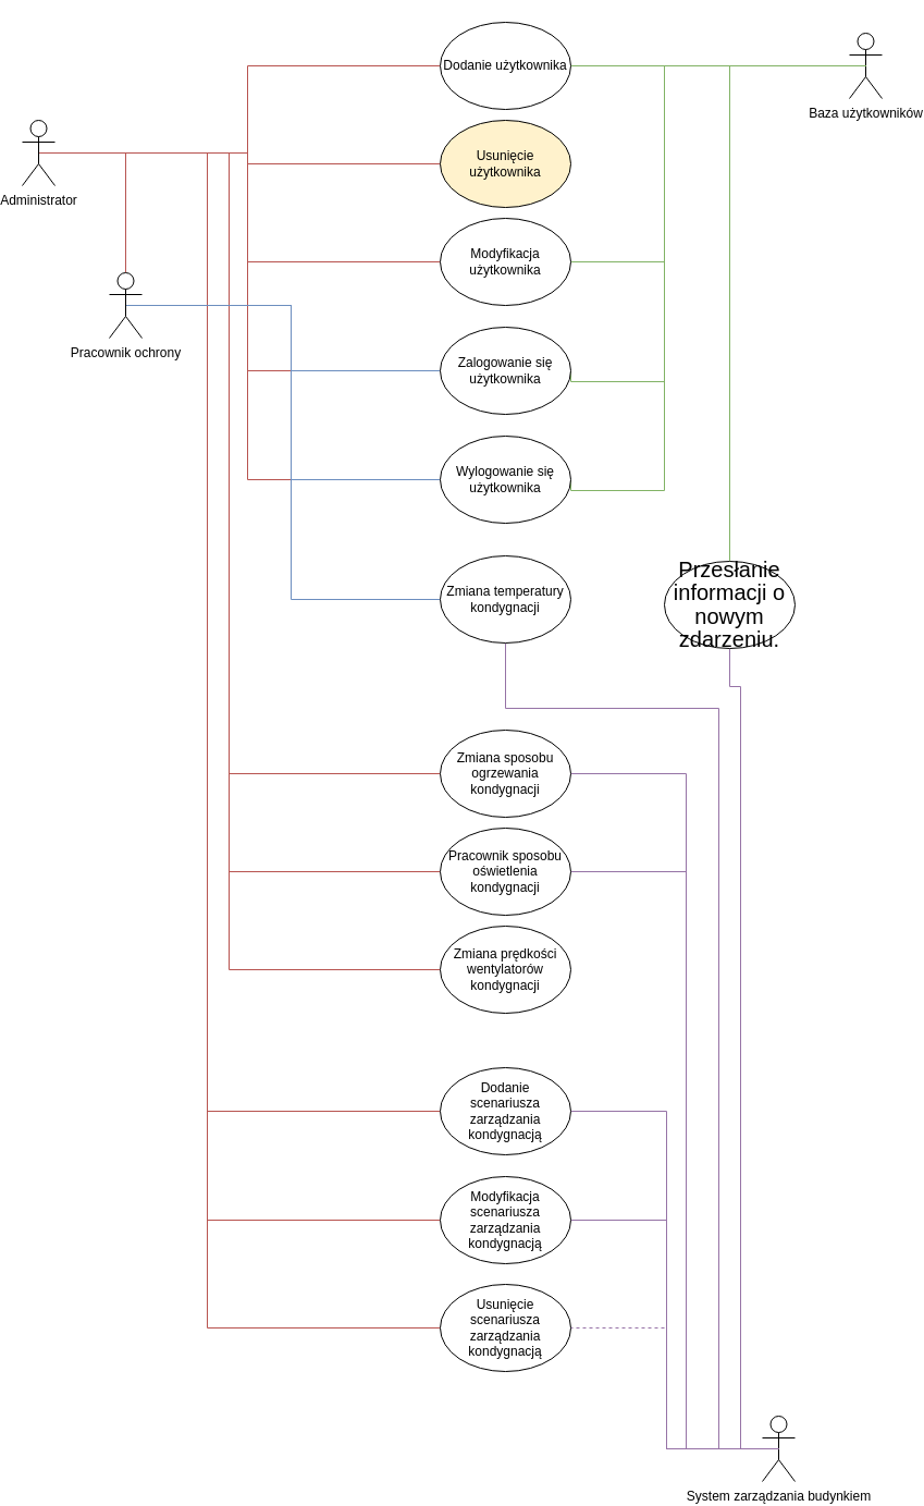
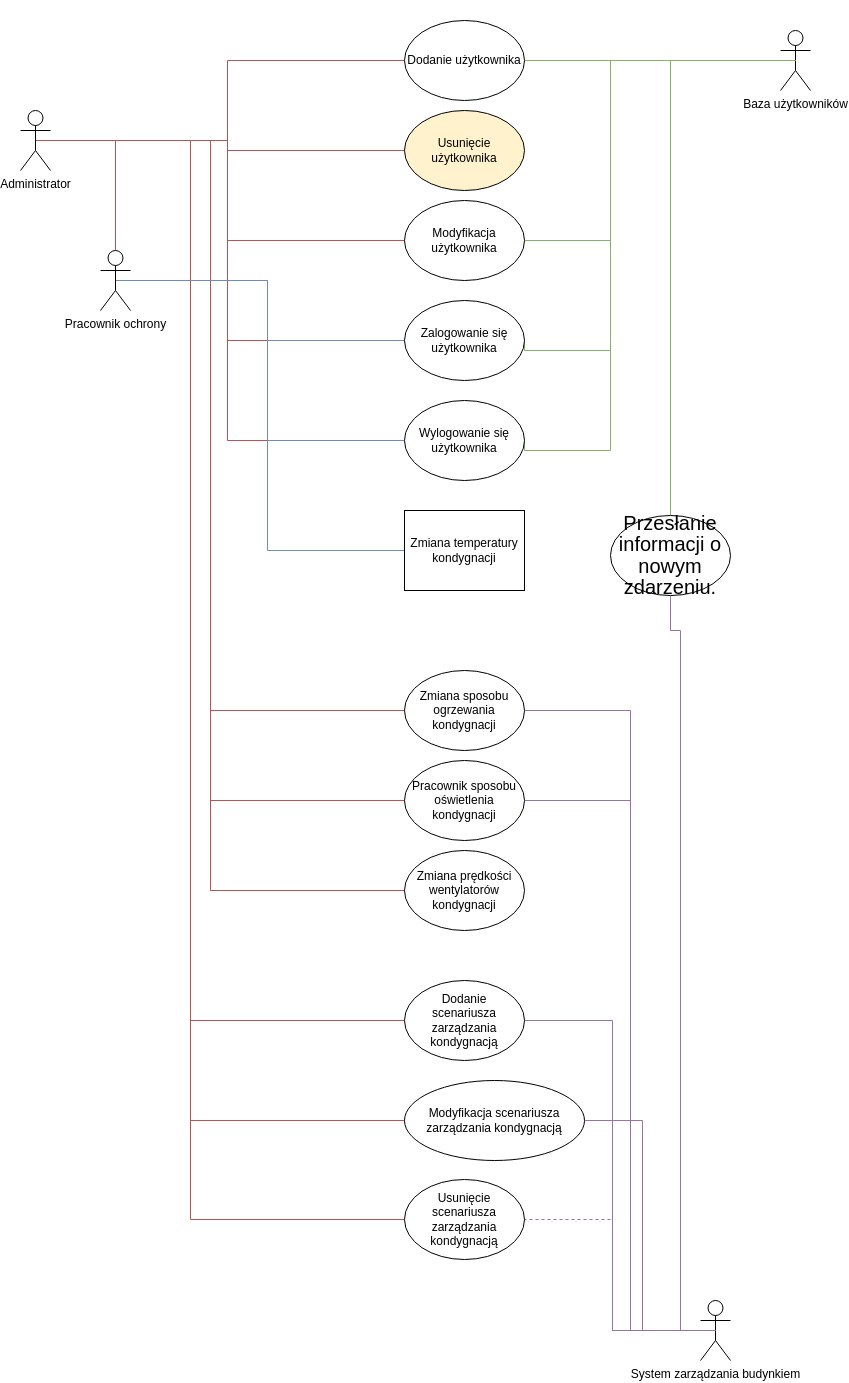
- <mxCell id="37" value="Zmiana temperatury kondygnacji" style="ellipse;whiteSpace=wrap;html=1;" parent="1" vertex="1"><mxGeometry x="404" y="510" width="120" height="80" as="geometry" /></mxCell>
+ <mxCell id="37" value="Zmiana temperatury kondygnacji" style="whiteSpace=wrap;html=1;rounded=0;" parent="1" vertex="1"><mxGeometry x="404" y="510" width="120" height="80" as="geometry" /></mxCell>
- <mxCell id="36" style="edgeStyle=orthogonalEdgeStyle;rounded=0;orthogonalLoop=1;jettySize=auto;html=1;exitX=0.5;exitY=1;exitDx=0;exitDy=0;entryX=0.5;entryY=0.5;entryDx=0;entryDy=0;entryPerimeter=0;endArrow=none;endFill=0;fillColor=#e1d5e7;strokeColor=#9673a6;" parent="1" source="37" target="23" edge="1"><mxGeometry relative="1" as="geometry"><Array as="points"><mxPoint x="464" y="650" /><mxPoint x="660" y="650" /><mxPoint x="660" y="1330" /></Array></mxGeometry></mxCell>
- <mxCell id="44" value="Modyfikacja scenariusza zarządzania kondygnacją" style="ellipse;whiteSpace=wrap;html=1;" parent="1" vertex="1"><mxGeometry x="404" y="1080" width="120" height="80" as="geometry" /></mxCell>
+ <mxCell id="44" value="Modyfikacja scenariusza zarządzania kondygnacją" style="ellipse;whiteSpace=wrap;html=1;" parent="1" vertex="1"><mxGeometry x="404" y="1080" width="180" height="80" as="geometry" /></mxCell>
